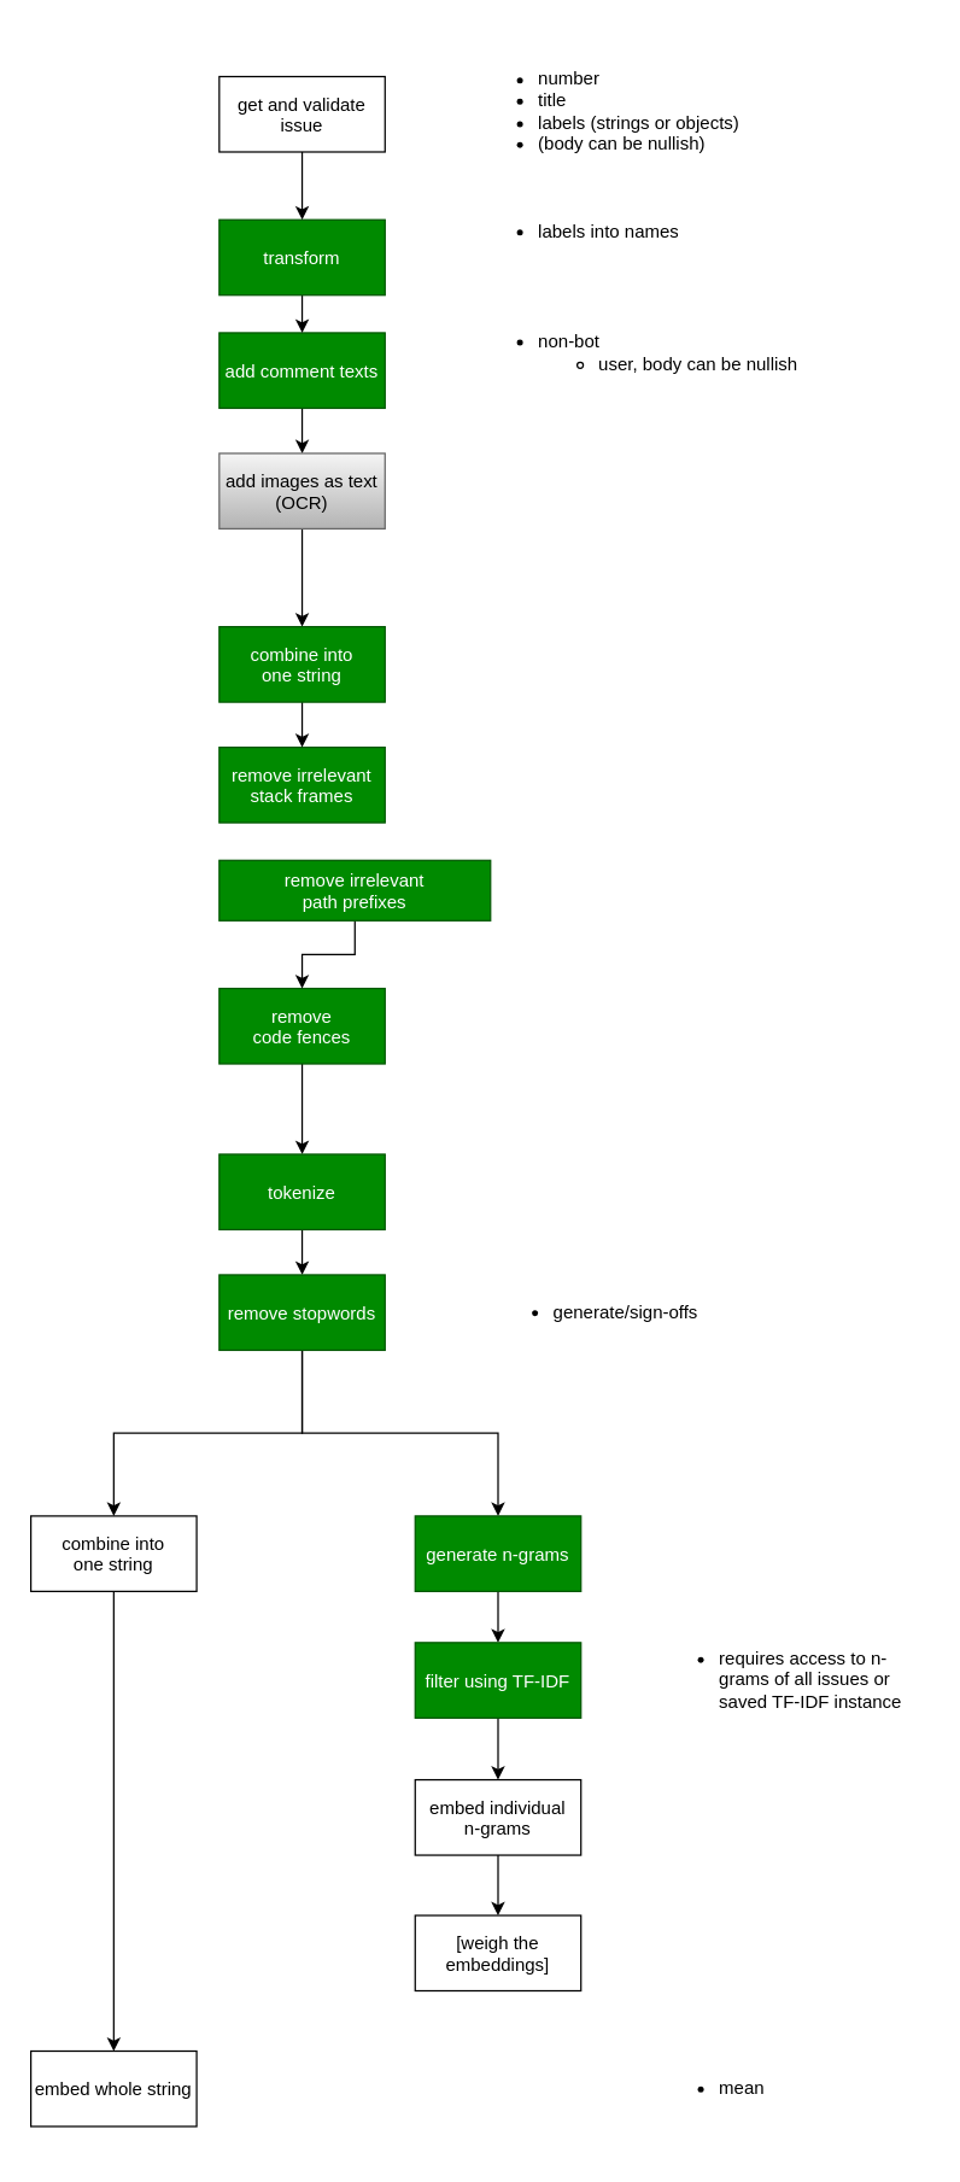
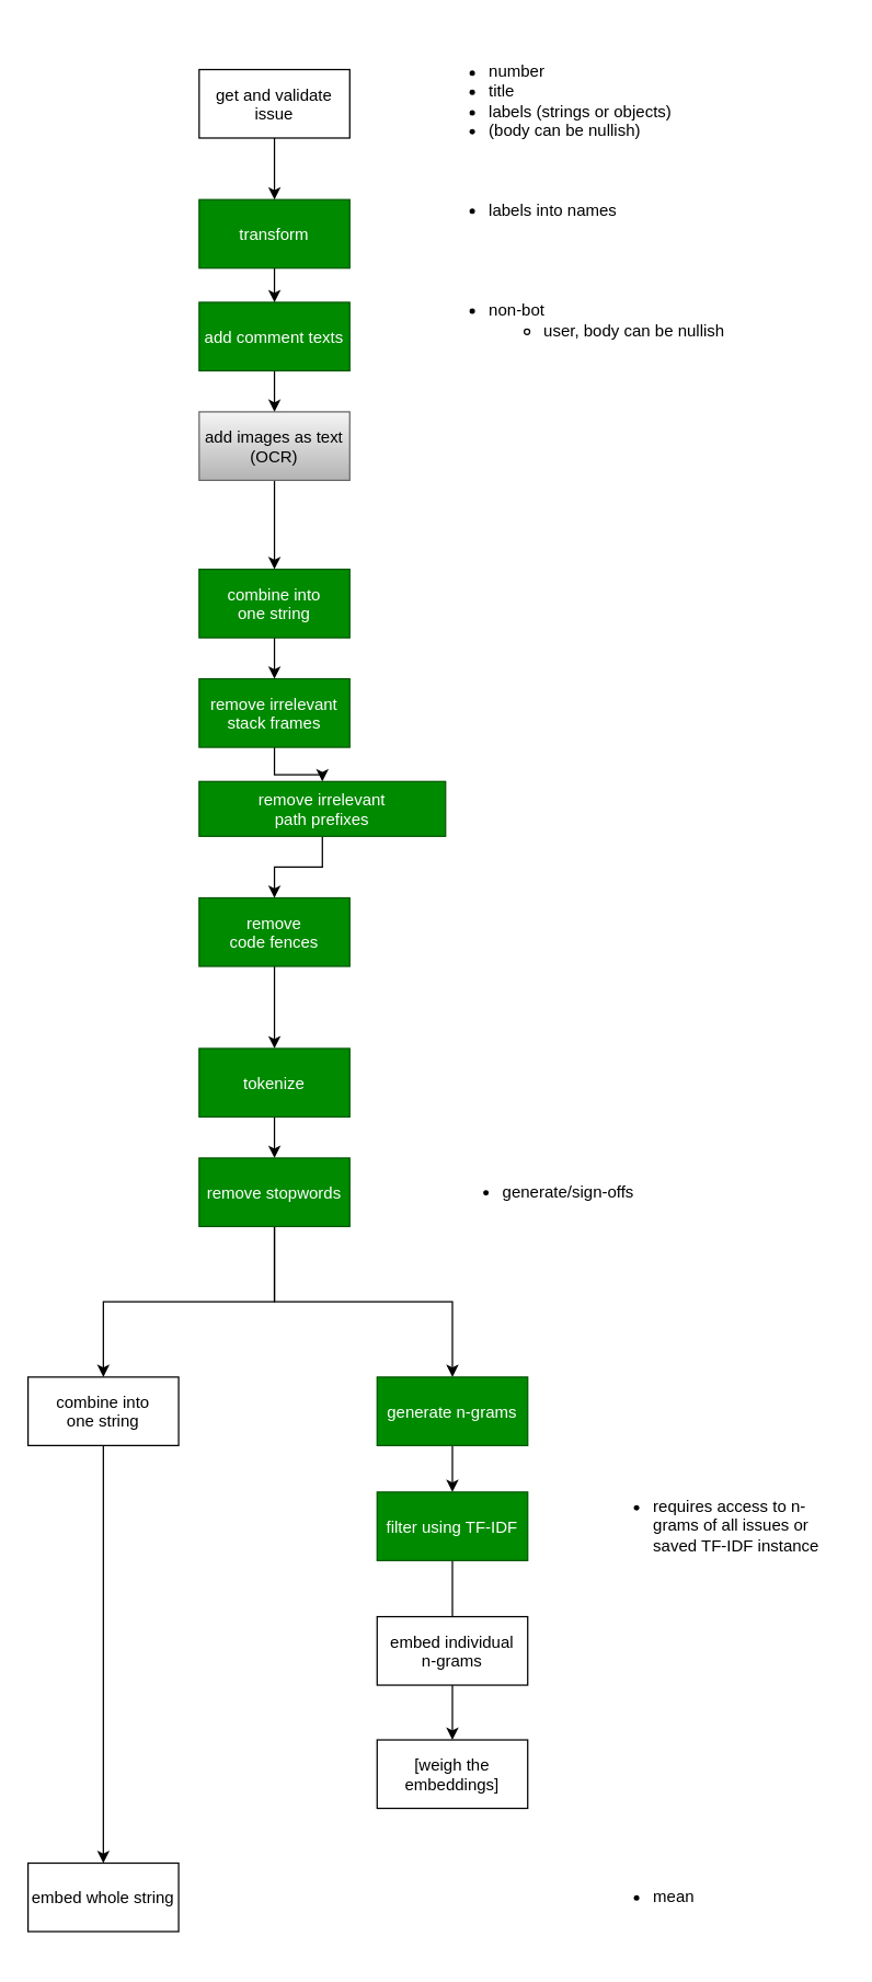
+ <mxCell id="4" style="edgeStyle=orthogonalEdgeStyle;rounded=0;orthogonalLoop=1;jettySize=auto;html=1;exitX=0.5;exitY=1;exitDx=0;exitDy=0;" parent="1" source="5" target="37" edge="1"><mxGeometry relative="1" as="geometry" /></mxCell>
- <mxCell id="21" style="edgeStyle=orthogonalEdgeStyle;rounded=0;orthogonalLoop=1;jettySize=auto;html=1;exitX=0.5;exitY=1;exitDx=0;exitDy=0;" parent="1" source="22" target="27" edge="1"><mxGeometry relative="1" as="geometry" /></mxCell>
+ <mxCell id="21" style="edgeStyle=orthogonalEdgeStyle;rounded=0;orthogonalLoop=1;jettySize=auto;html=1;exitX=0.5;exitY=1;exitDx=0;exitDy=0;endArrow=none;" parent="1" source="22" target="27" edge="1"><mxGeometry relative="1" as="geometry" /></mxCell>
